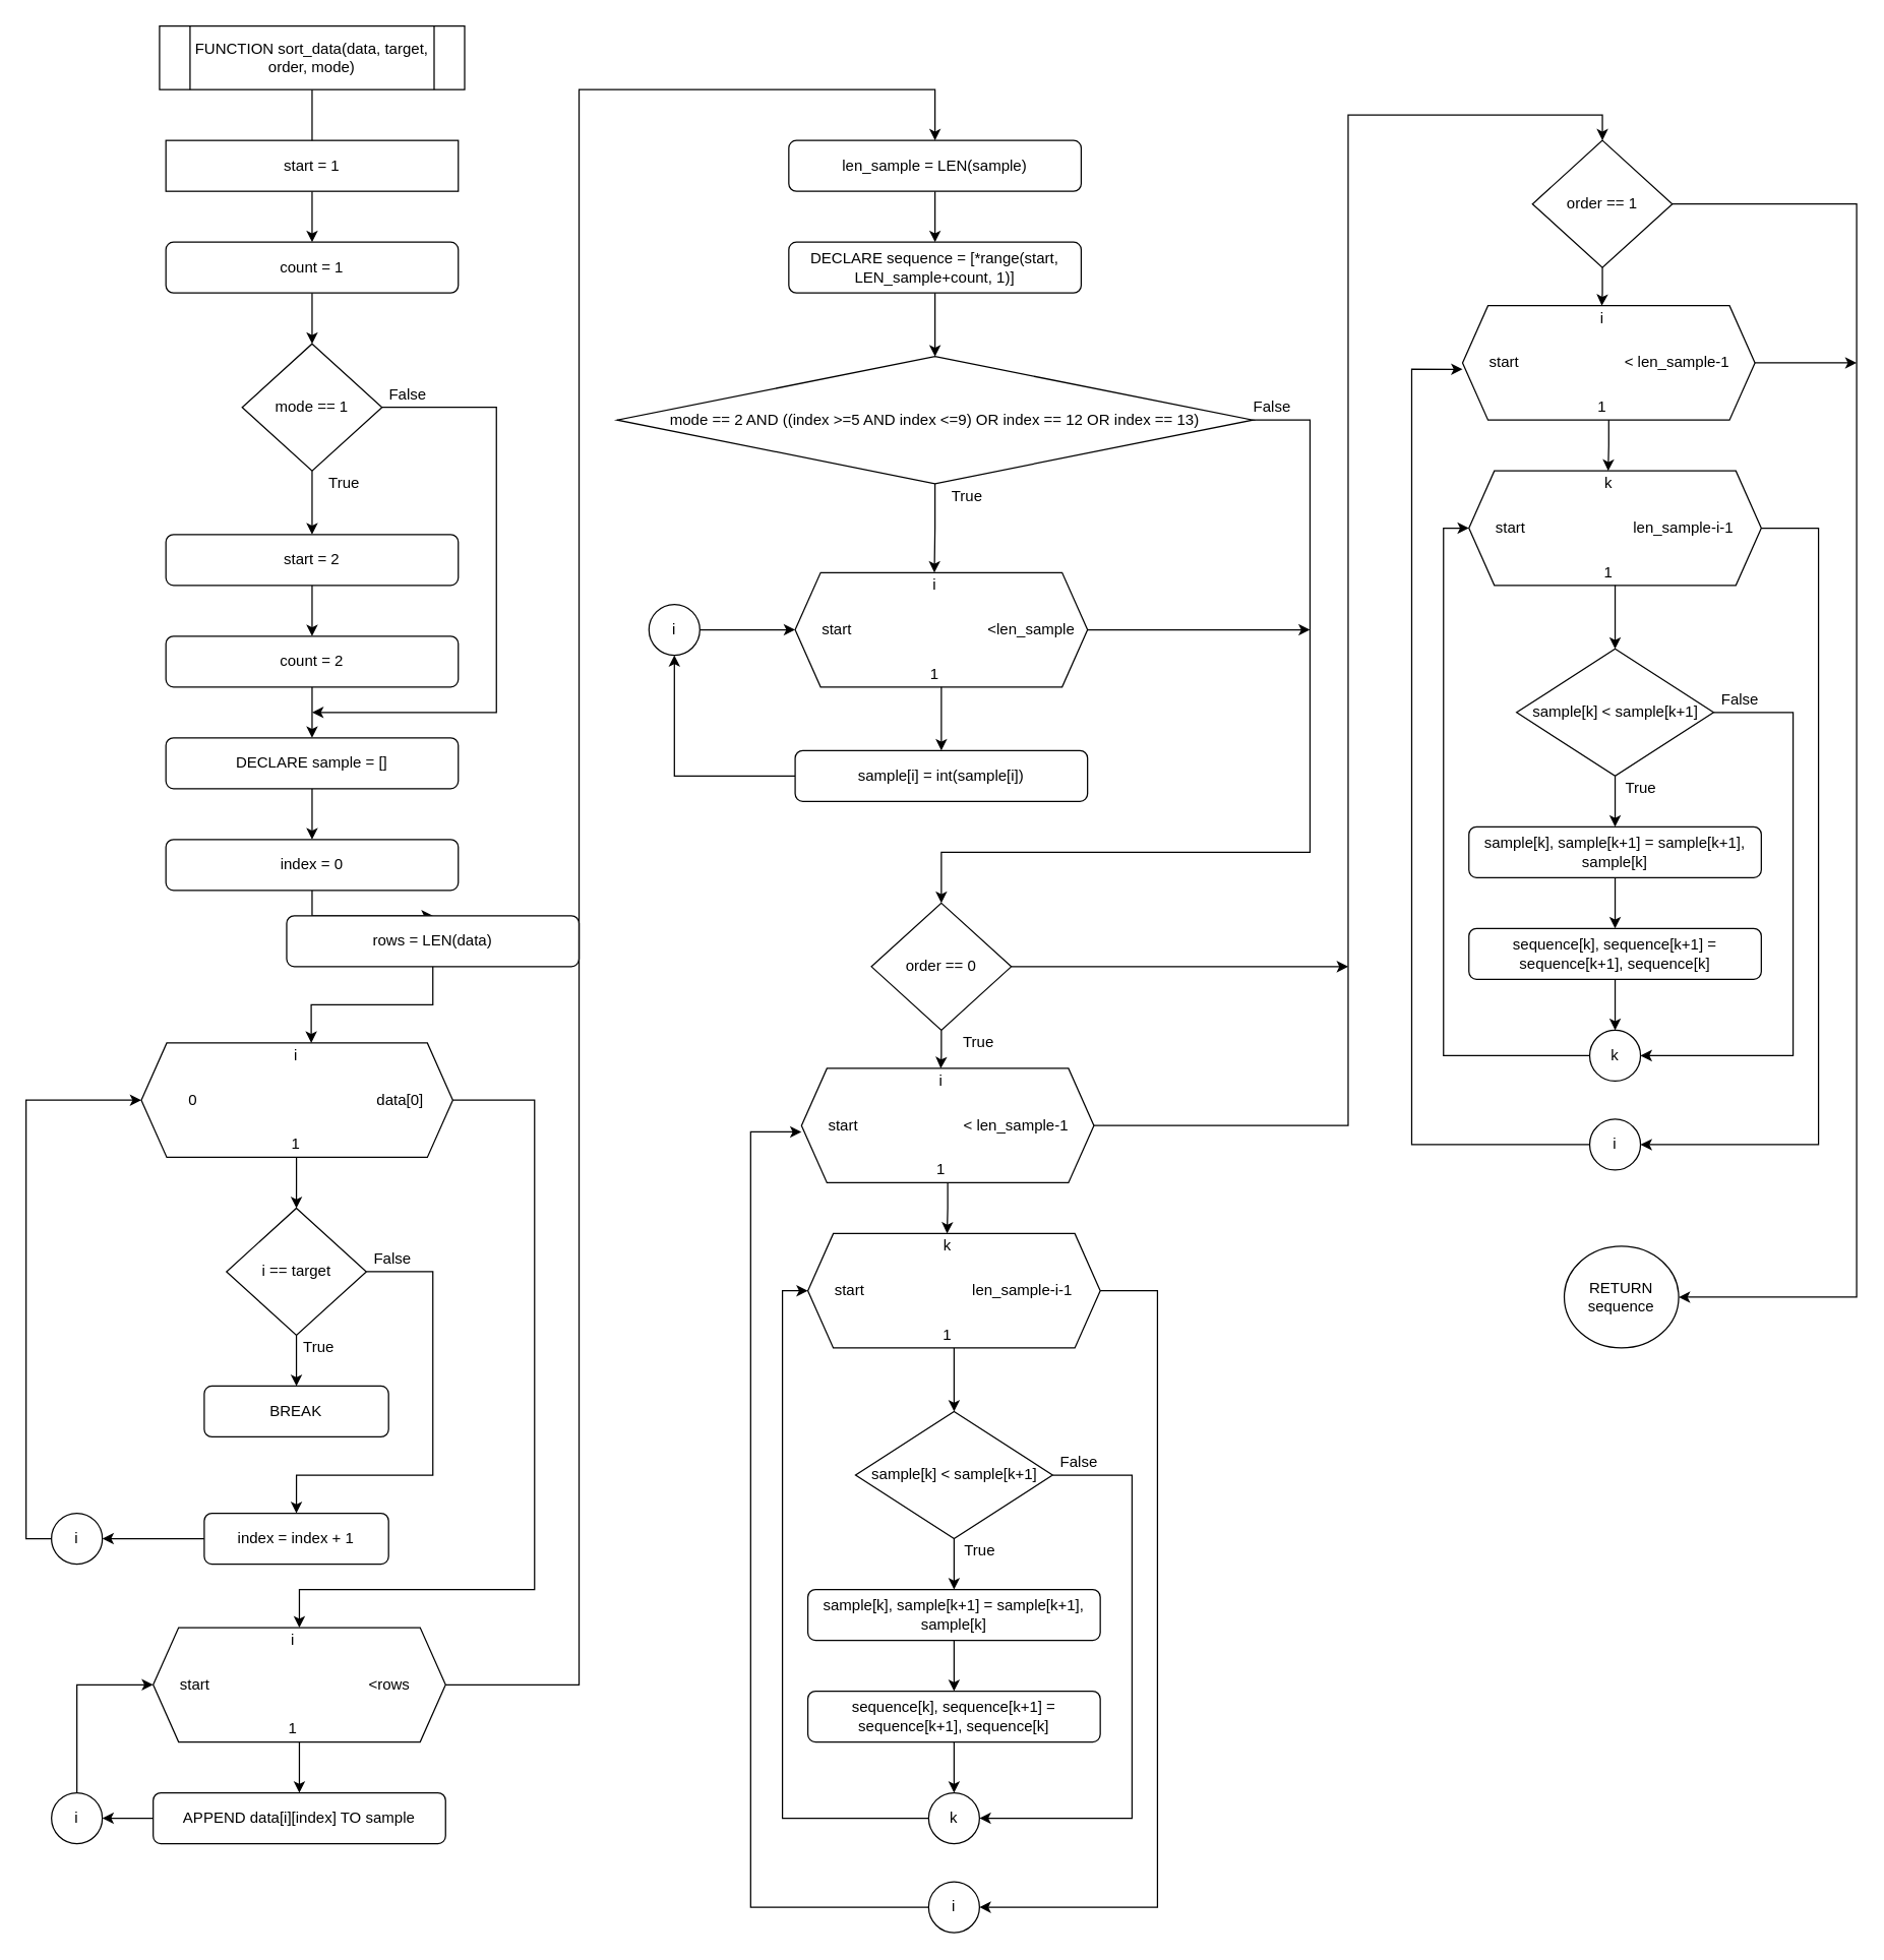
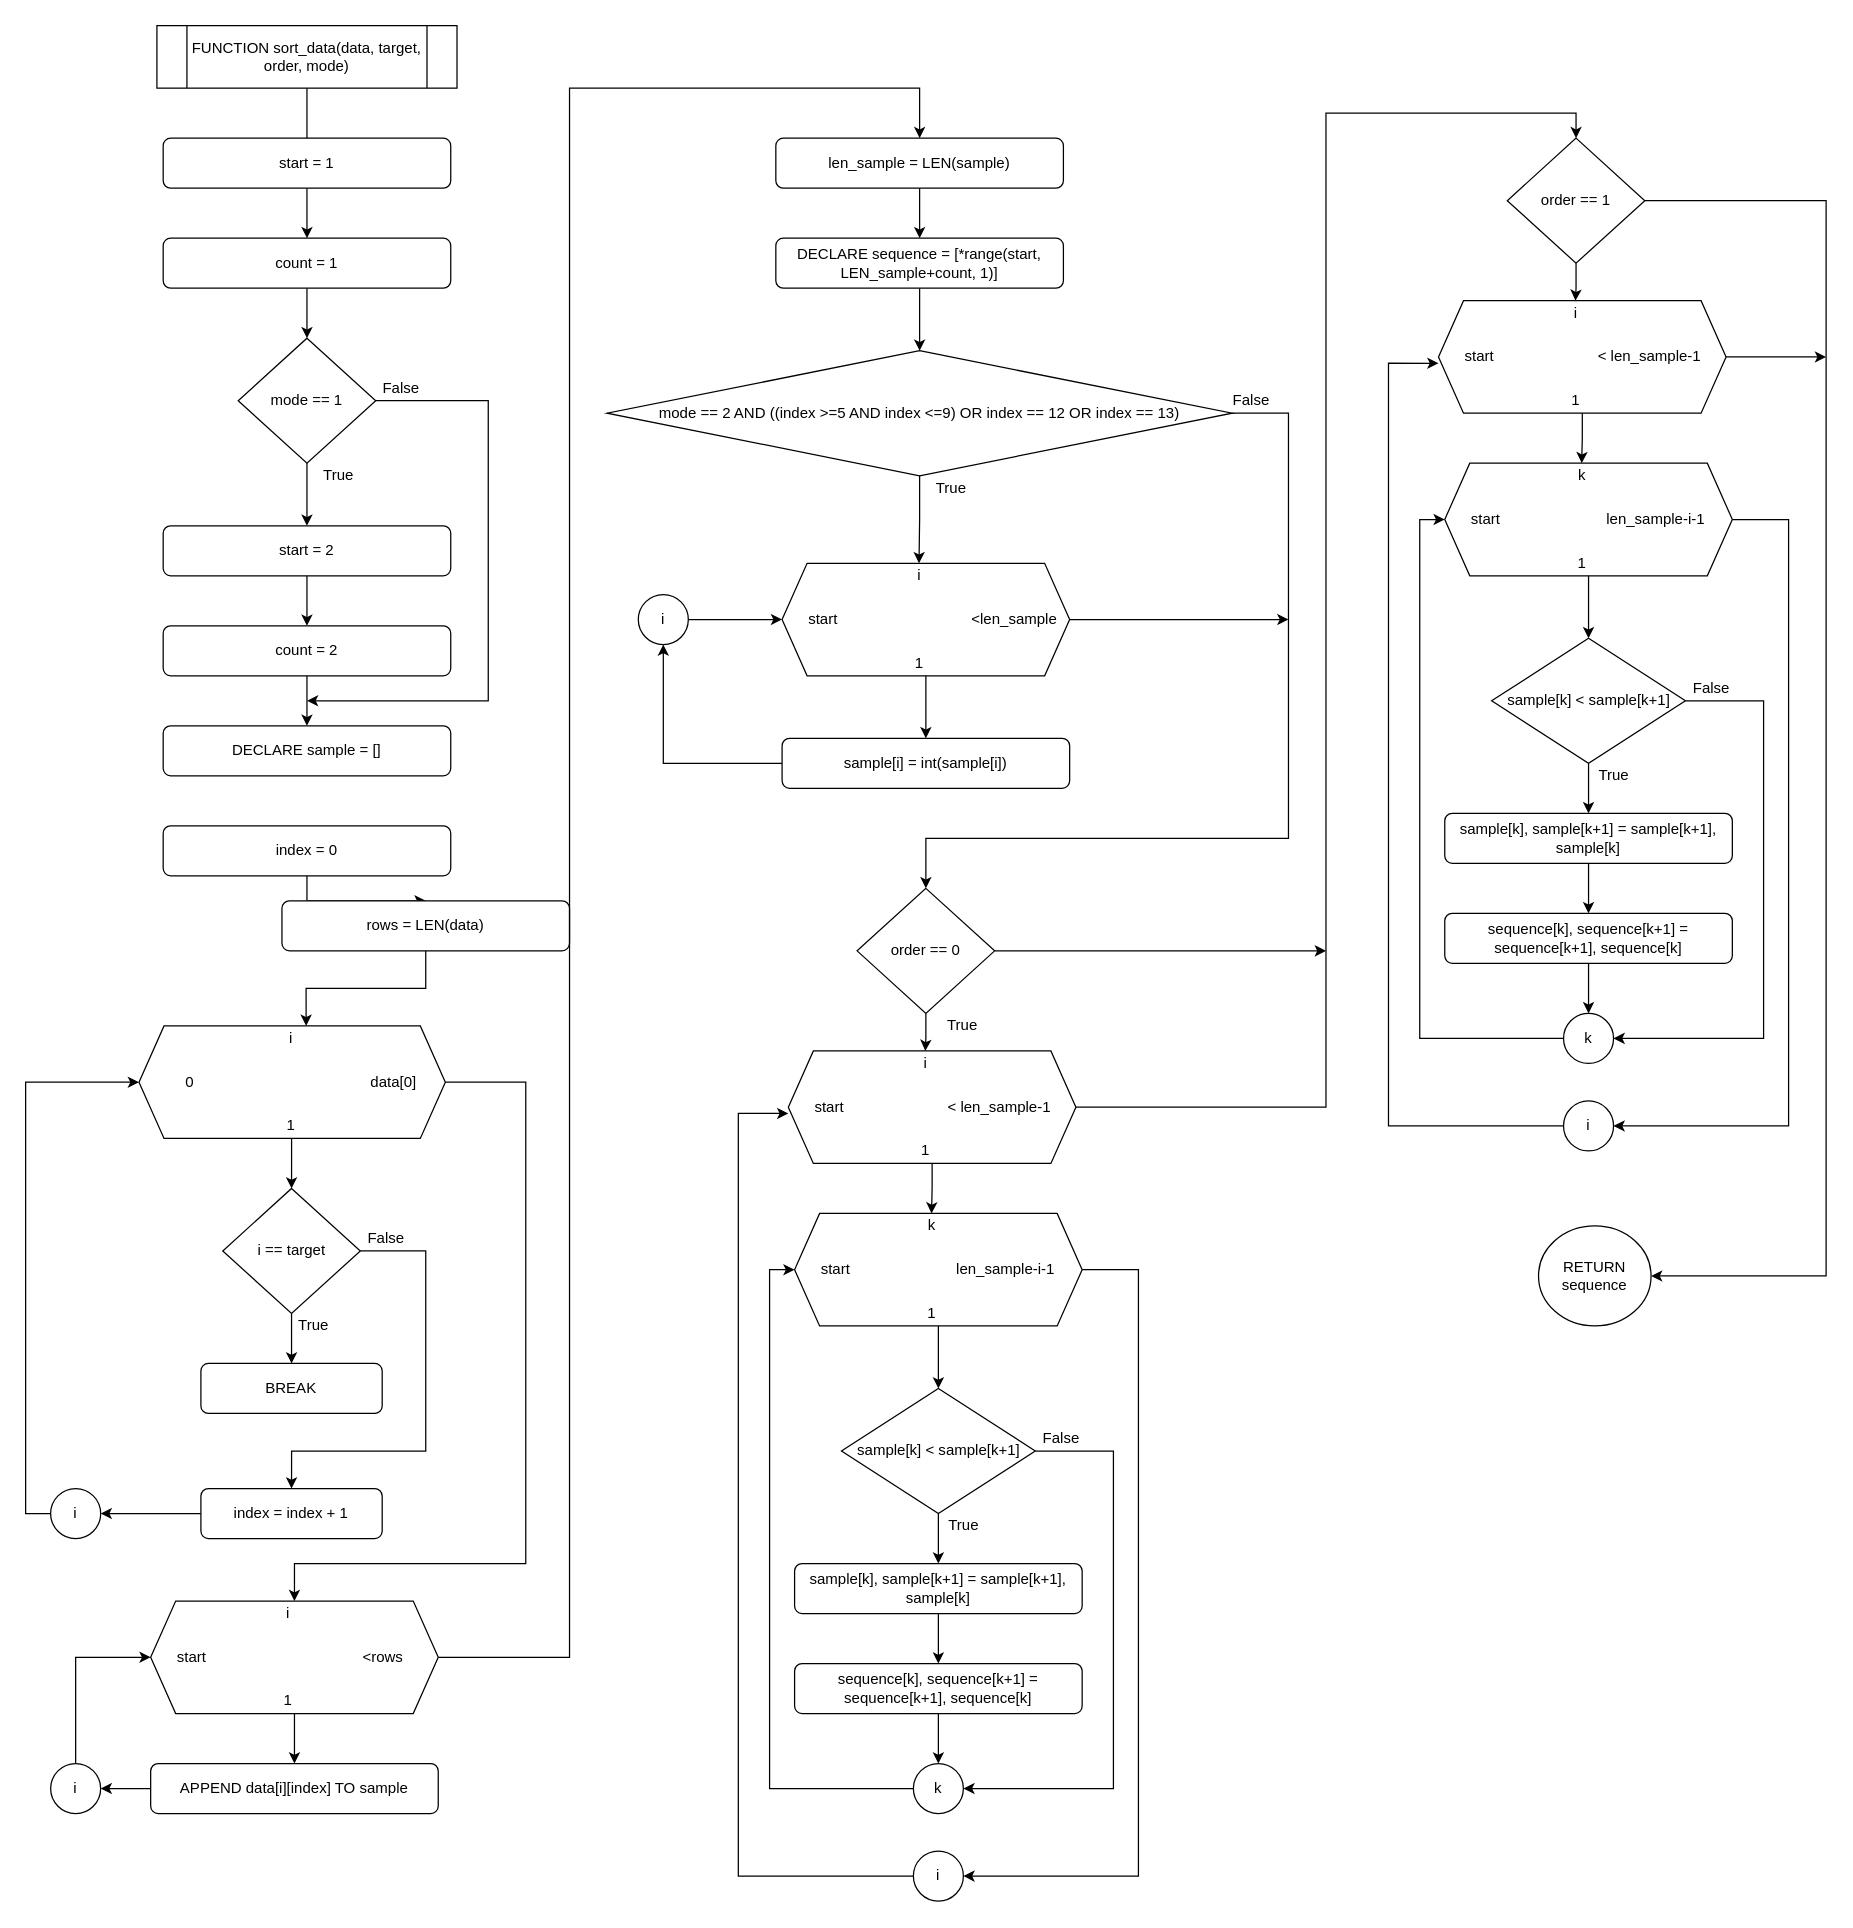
- <mxCell id="3" value="start = 1" style="whiteSpace=wrap;html=1;rounded=0;" vertex="1" parent="1"><mxGeometry x="130" y="110" width="230" height="40" as="geometry" /></mxCell>
+ <mxCell id="3" value="start = 1" style="rounded=1;whiteSpace=wrap;html=1;" vertex="1" parent="1"><mxGeometry x="130" y="110" width="230" height="40" as="geometry" /></mxCell>
- <mxCell id="15" style="edgeStyle=orthogonalEdgeStyle;rounded=0;orthogonalLoop=1;jettySize=auto;html=1;entryX=0.5;entryY=0;entryDx=0;entryDy=0;" edge="1" parent="1" source="16" target="18"><mxGeometry relative="1" as="geometry" /></mxCell>
